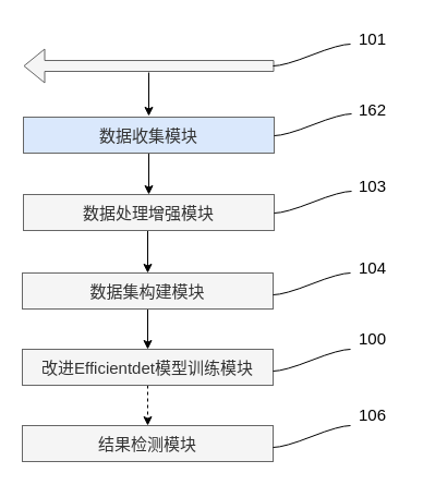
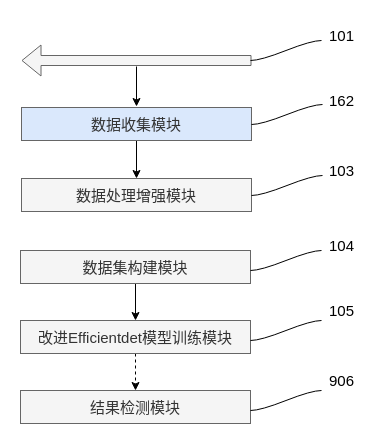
- <mxCell id="7" style="edgeStyle=orthogonalEdgeStyle;rounded=0;orthogonalLoop=1;jettySize=auto;html=1;exitX=0.5;exitY=1;exitDx=0;exitDy=0;entryX=0.5;entryY=0;entryDx=0;entryDy=0;fontSize=15;fontColor=none;" edge="1" parent="1" source="8" target="12"><mxGeometry relative="1" as="geometry" /></mxCell>
- <mxCell id="23" value="100" style="text;html=1;align=center;verticalAlign=middle;resizable=0;points=[];autosize=1;strokeColor=none;fillColor=none;fontSize=15;fontColor=none;" vertex="1" parent="1"><mxGeometry x="316" y="295" width="50" height="30" as="geometry" /></mxCell>
+ <mxCell id="23" value="105" style="text;html=1;align=center;verticalAlign=middle;resizable=0;points=[];autosize=1;strokeColor=none;fillColor=none;fontSize=15;fontColor=none;" vertex="1" parent="1"><mxGeometry x="316" y="295" width="50" height="30" as="geometry" /></mxCell>
- <mxCell id="24" value="106" style="text;html=1;align=center;verticalAlign=middle;resizable=0;points=[];autosize=1;strokeColor=none;fillColor=none;fontSize=15;fontColor=none;" vertex="1" parent="1"><mxGeometry x="316" y="365" width="50" height="30" as="geometry" /></mxCell>
+ <mxCell id="24" value="906" style="text;html=1;align=center;verticalAlign=middle;resizable=0;points=[];autosize=1;strokeColor=none;fillColor=none;fontSize=15;fontColor=none;" vertex="1" parent="1"><mxGeometry x="316" y="365" width="50" height="30" as="geometry" /></mxCell>
